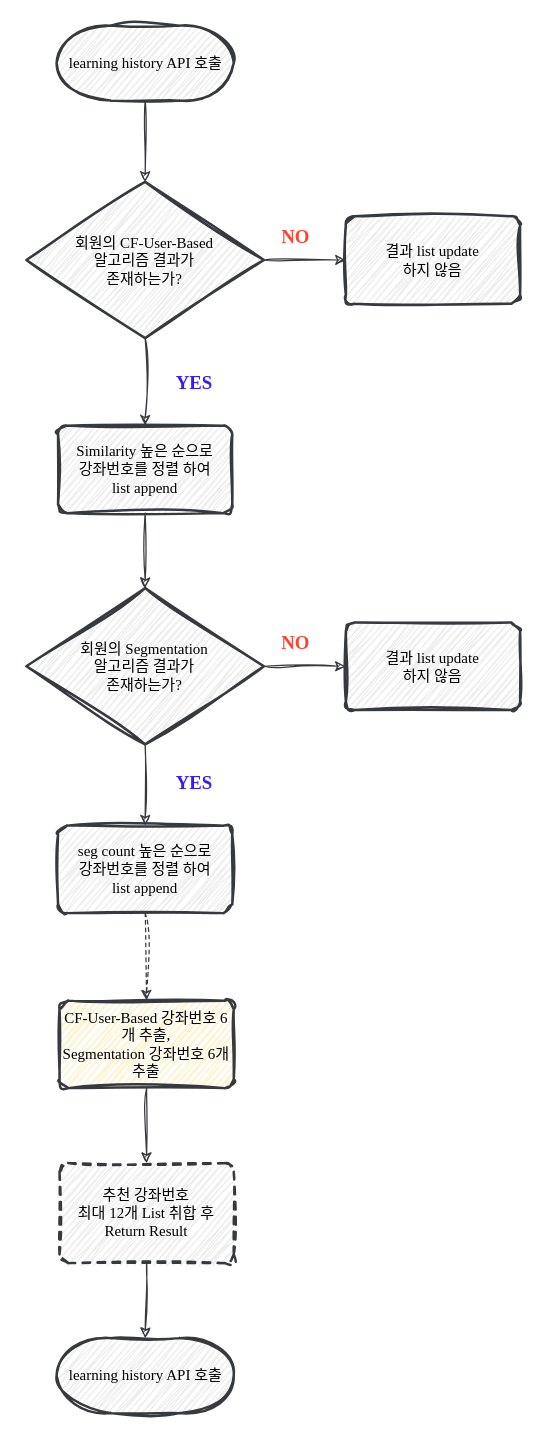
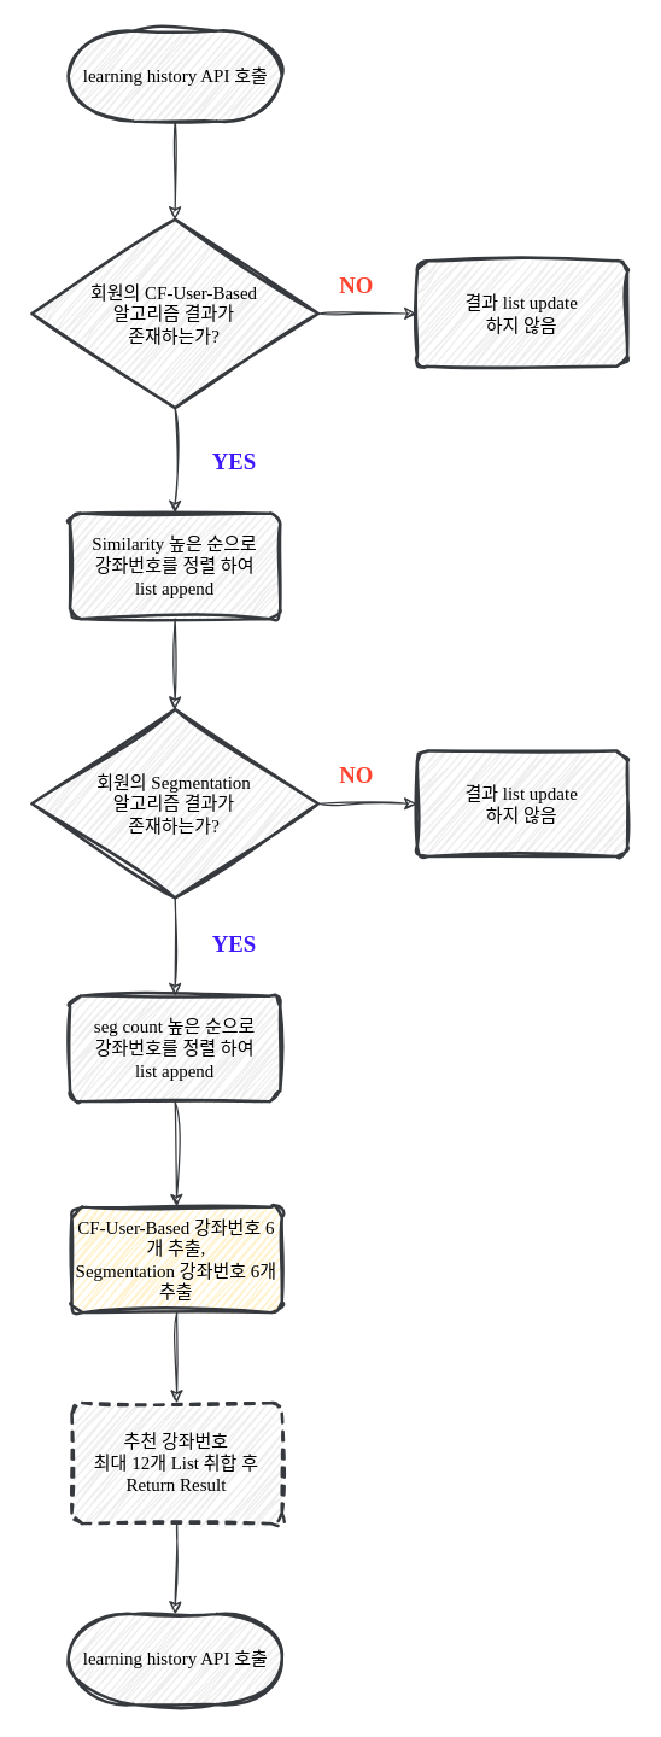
- <mxCell id="20" value="" style="endArrow=classic;html=1;rounded=0;sketch=1;hachureGap=4;jiggle=2;curveFitting=1;fontFamily=Architects Daughter;fontSource=https%3A%2F%2Ffonts.googleapis.com%2Fcss%3Ffamily%3DArchitects%2BDaughter;exitX=0.5;exitY=1;exitDx=0;exitDy=0;fillColor=#eeeeee;strokeColor=#36393d;entryX=0.5;entryY=0;entryDx=0;entryDy=0;dashed=1;" edge="1" parent="1" source="13" target="19"><mxGeometry width="50" height="50" relative="1" as="geometry"><mxPoint x="125" y="615" as="sourcePoint" /><mxPoint x="125" y="680" as="targetPoint" /></mxGeometry></mxCell>
+ <mxCell id="20" value="" style="endArrow=classic;html=1;rounded=0;sketch=1;hachureGap=4;jiggle=2;curveFitting=1;fontFamily=Architects Daughter;fontSource=https%3A%2F%2Ffonts.googleapis.com%2Fcss%3Ffamily%3DArchitects%2BDaughter;exitX=0.5;exitY=1;exitDx=0;exitDy=0;fillColor=#eeeeee;strokeColor=#36393d;entryX=0.5;entryY=0;entryDx=0;entryDy=0;" edge="1" parent="1" source="13" target="19"><mxGeometry width="50" height="50" relative="1" as="geometry"><mxPoint x="125" y="615" as="sourcePoint" /><mxPoint x="125" y="680" as="targetPoint" /></mxGeometry></mxCell>
